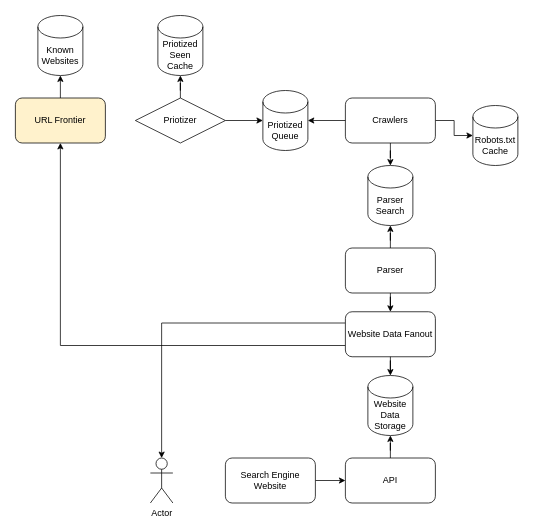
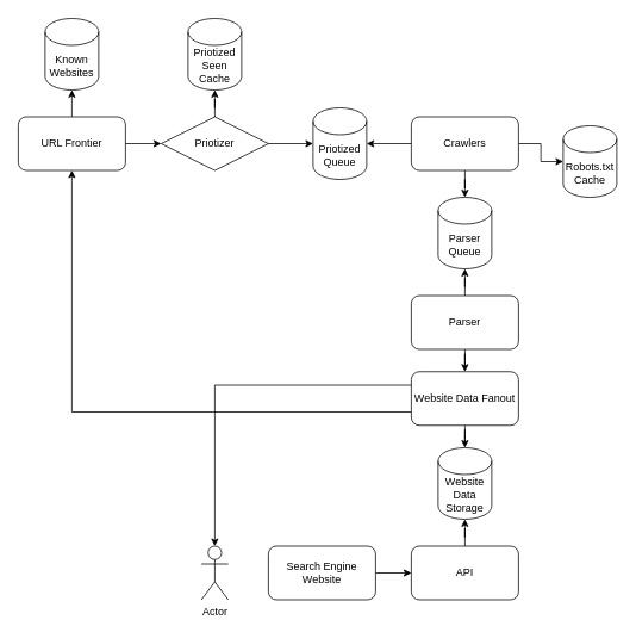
- <mxCell id="20" value="URL Frontier" style="rounded=1;whiteSpace=wrap;html=1;fillColor=#fff2cc;" vertex="1" parent="1"><mxGeometry x="20" y="130" width="120" height="60" as="geometry" /></mxCell>
+ <mxCell id="20" value="URL Frontier" style="rounded=1;whiteSpace=wrap;html=1;" vertex="1" parent="1"><mxGeometry x="20" y="130" width="120" height="60" as="geometry" /></mxCell>
+ <mxCell id="19" style="edgeStyle=orthogonalEdgeStyle;rounded=0;orthogonalLoop=1;jettySize=auto;html=1;exitX=1;exitY=0.5;exitDx=0;exitDy=0;" edge="1" parent="1" source="20" target="5"><mxGeometry relative="1" as="geometry" /></mxCell>
- <mxCell id="9" value="Parser Search" style="shape=cylinder3;whiteSpace=wrap;html=1;boundedLbl=1;backgroundOutline=1;size=15;" vertex="1" parent="1"><mxGeometry x="490" y="220" width="60" height="80" as="geometry" /></mxCell>
+ <mxCell id="9" value="Parser Queue" style="shape=cylinder3;whiteSpace=wrap;html=1;boundedLbl=1;backgroundOutline=1;size=15;" vertex="1" parent="1"><mxGeometry x="490" y="220" width="60" height="80" as="geometry" /></mxCell>
- <mxCell id="27" value="Actor" style="shape=umlActor;verticalLabelPosition=bottom;verticalAlign=top;html=1;outlineConnect=0;" vertex="1" parent="1"><mxGeometry x="200" y="610" width="30" height="60" as="geometry" /></mxCell>
+ <mxCell id="27" value="Actor" style="shape=umlActor;verticalLabelPosition=bottom;verticalAlign=top;html=1;outlineConnect=0;" vertex="1" parent="1"><mxGeometry x="225" y="610" width="30" height="60" as="geometry" /></mxCell>
